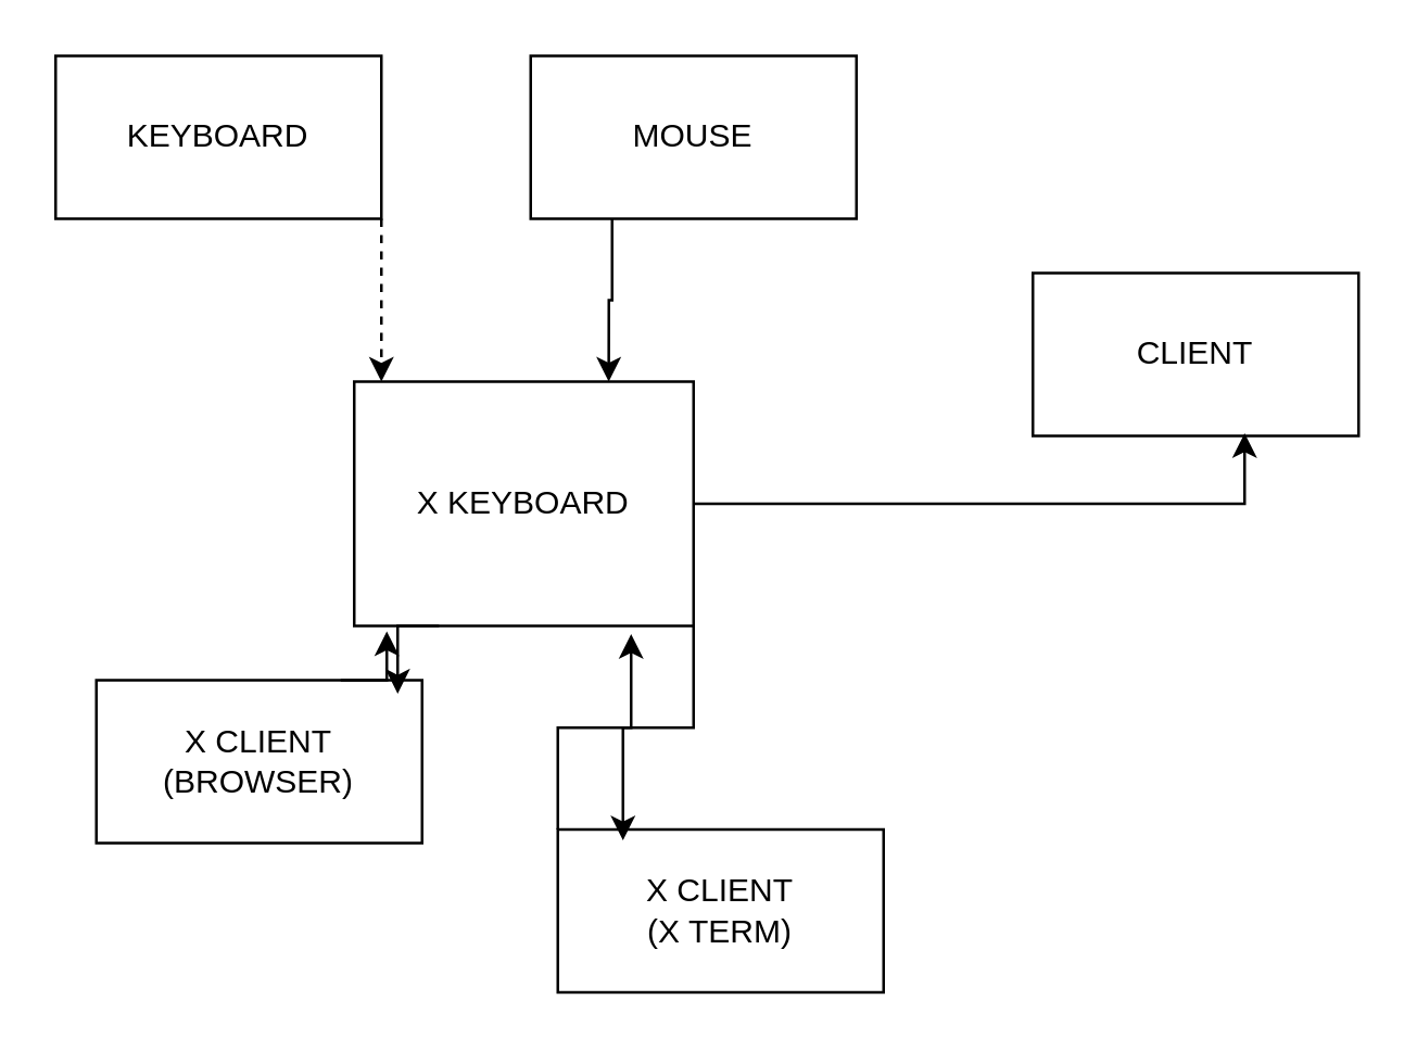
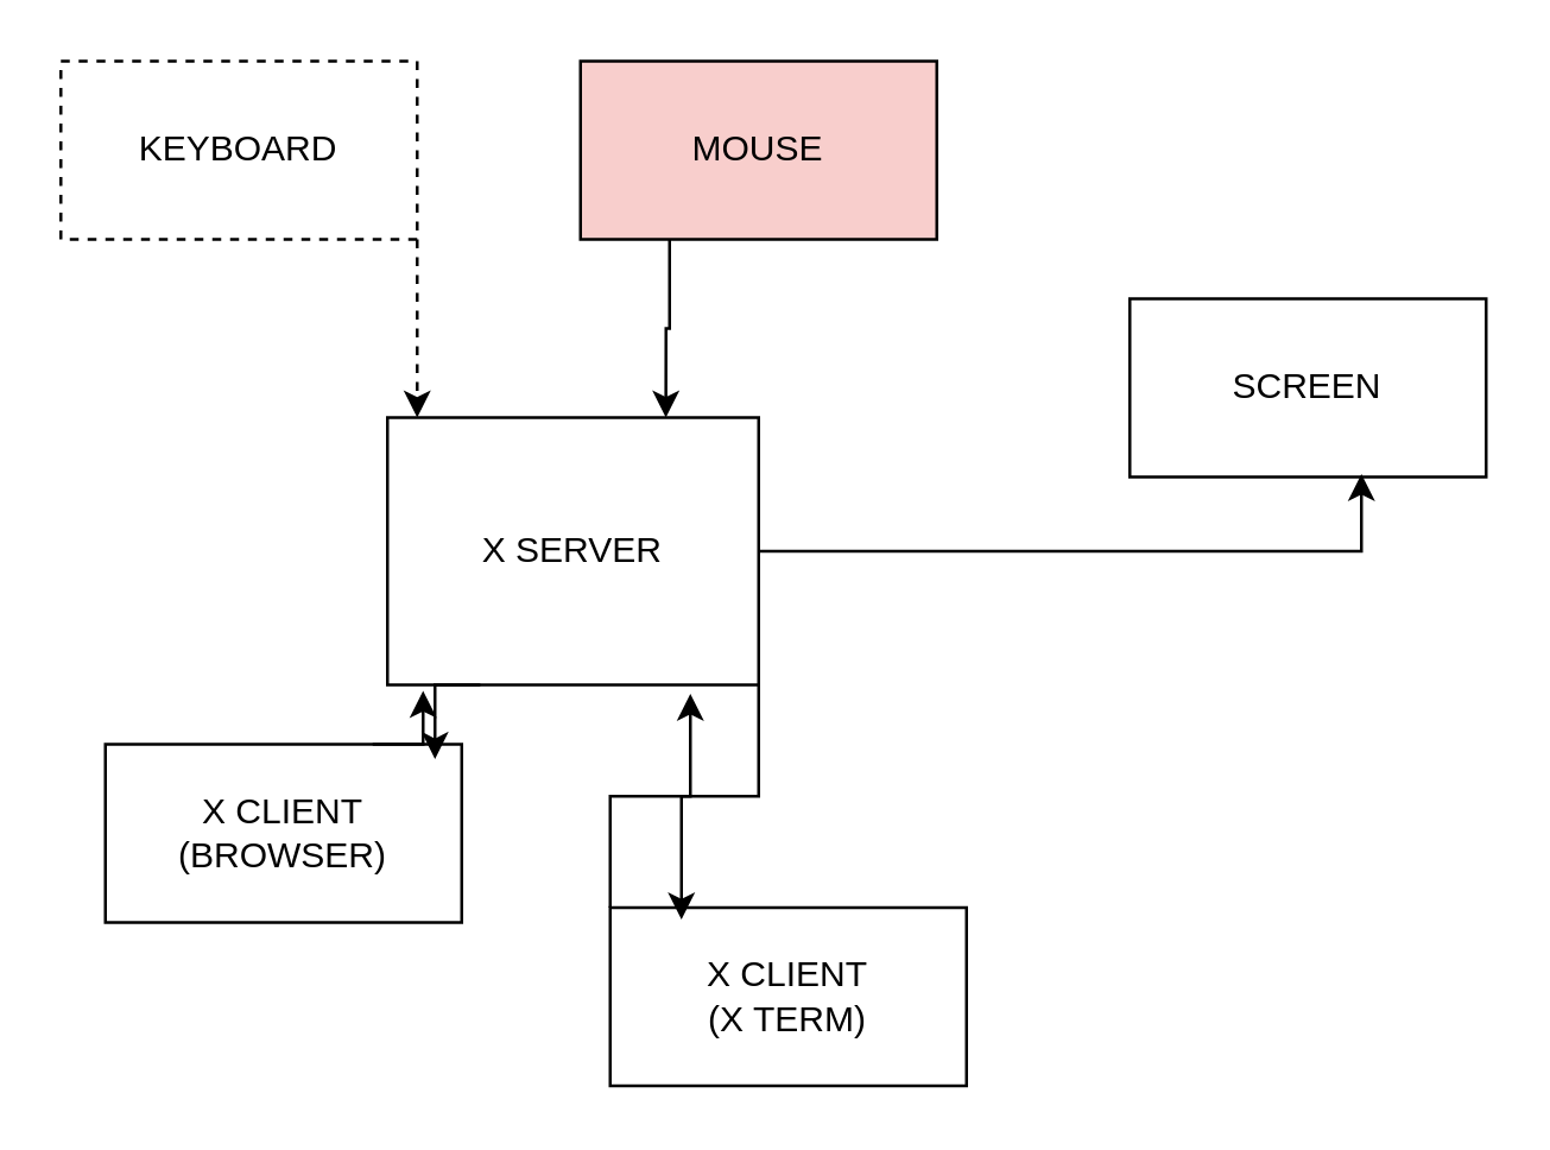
- <mxCell id="9" value="KEYBOARD" style="whiteSpace=wrap;html=1;" vertex="1" parent="1"><mxGeometry x="20" y="20" width="120" height="60" as="geometry" /></mxCell>
+ <mxCell id="9" value="KEYBOARD" style="whiteSpace=wrap;html=1;dashed=1;" vertex="1" parent="1"><mxGeometry x="20" y="20" width="120" height="60" as="geometry" /></mxCell>
- <mxCell id="12" value="MOUSE" style="whiteSpace=wrap;html=1;" vertex="1" parent="1"><mxGeometry x="195" y="20" width="120" height="60" as="geometry" /></mxCell>
+ <mxCell id="12" value="MOUSE" style="whiteSpace=wrap;html=1;fillColor=#f8cecc;" vertex="1" parent="1"><mxGeometry x="195" y="20" width="120" height="60" as="geometry" /></mxCell>
- <mxCell id="13" value="CLIENT" style="whiteSpace=wrap;html=1;" vertex="1" parent="1"><mxGeometry x="380" y="100" width="120" height="60" as="geometry" /></mxCell>
+ <mxCell id="13" value="SCREEN" style="whiteSpace=wrap;html=1;" vertex="1" parent="1"><mxGeometry x="380" y="100" width="120" height="60" as="geometry" /></mxCell>
- <mxCell id="2" value="X KEYBOARD" style="rounded=0;whiteSpace=wrap;html=1;" vertex="1" parent="1"><mxGeometry x="130" y="140" width="125" height="90" as="geometry" /></mxCell>
+ <mxCell id="2" value="X SERVER" style="rounded=0;whiteSpace=wrap;html=1;" vertex="1" parent="1"><mxGeometry x="130" y="140" width="125" height="90" as="geometry" /></mxCell>
